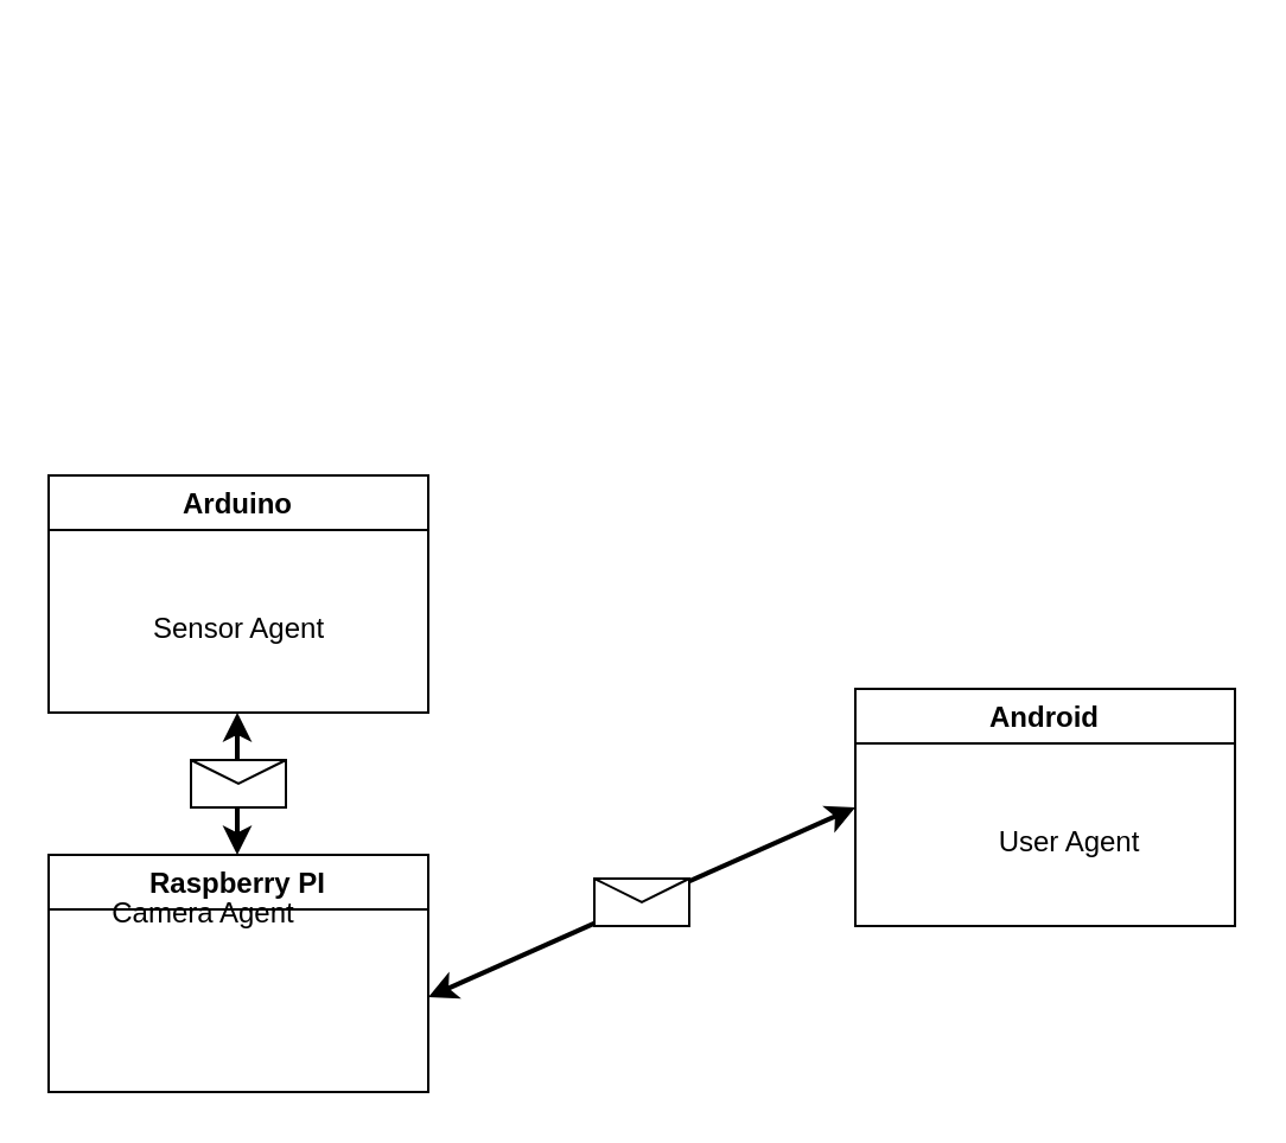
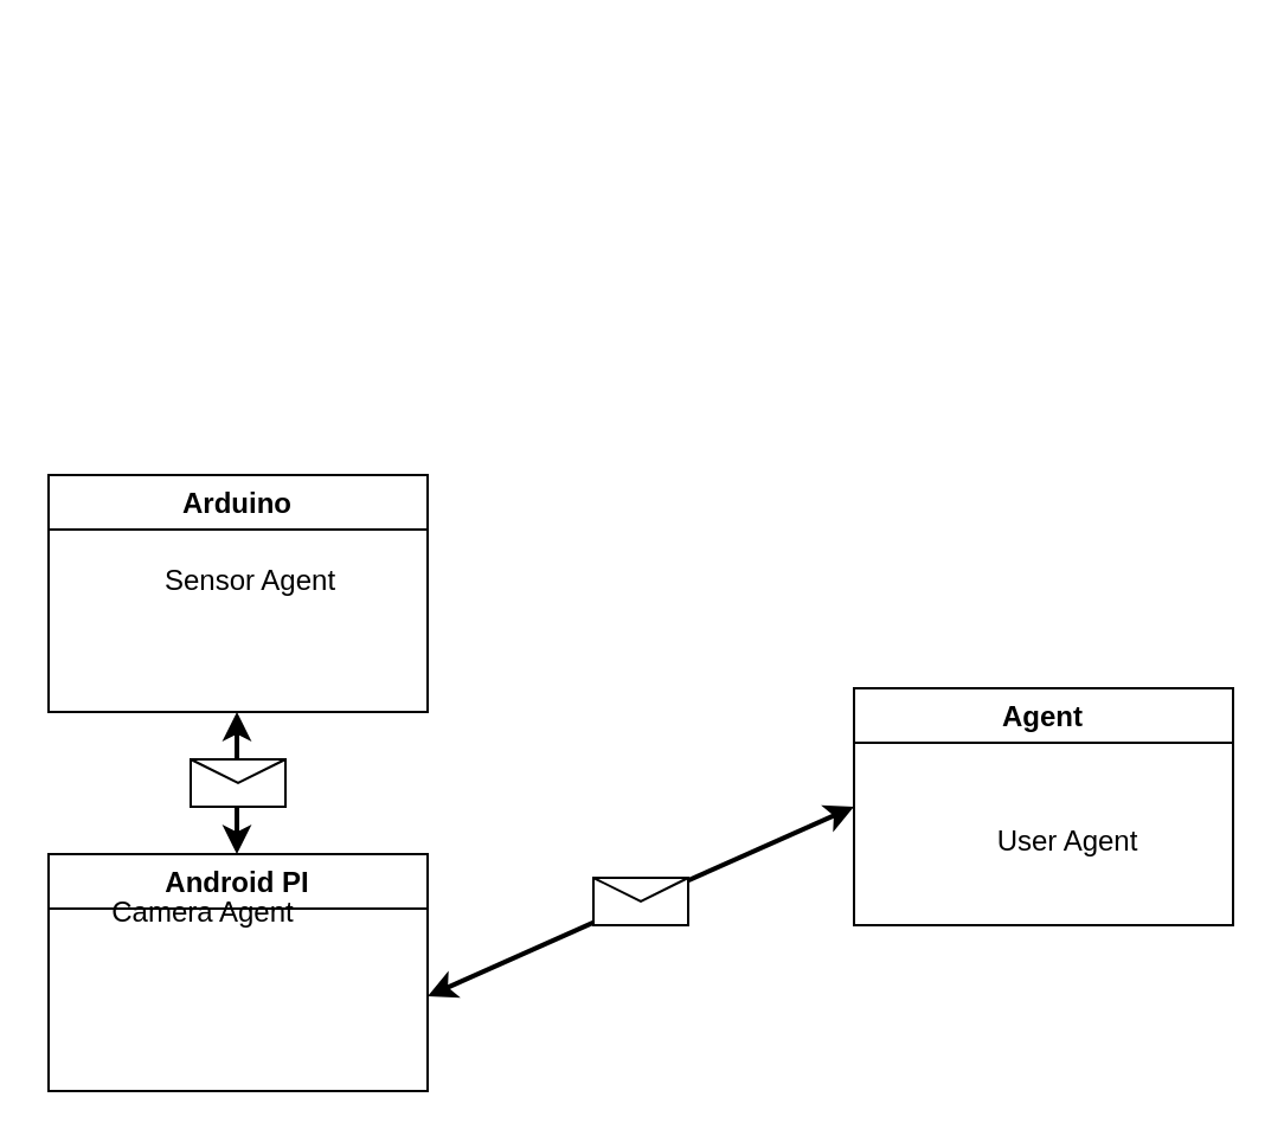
- <mxCell id="3" value="Sensor Agent" style="text;html=1;align=center;verticalAlign=middle;resizable=0;points=[];autosize=1;strokeColor=none;fillColor=none;" vertex="1" parent="2"><mxGeometry x="30" y="50" width="100" height="30" as="geometry" /></mxCell>
+ <mxCell id="3" value="Sensor Agent" style="text;html=1;align=center;verticalAlign=middle;resizable=0;points=[];autosize=1;strokeColor=none;fillColor=none;" vertex="1" parent="2"><mxGeometry x="35" y="30" width="100" height="30" as="geometry" /></mxCell>
- <mxCell id="6" value="Android" style="swimlane;" vertex="1" parent="1"><mxGeometry x="360" y="290" width="160" height="100" as="geometry" /></mxCell>
+ <mxCell id="6" value="Agent" style="swimlane;" vertex="1" parent="1"><mxGeometry x="360" y="290" width="160" height="100" as="geometry" /></mxCell>
- <mxCell id="4" value="Raspberry PI" style="swimlane;" vertex="1" parent="1"><mxGeometry x="20" y="360" width="160" height="100" as="geometry" /></mxCell>
+ <mxCell id="4" value="Android PI" style="swimlane;" vertex="1" parent="1"><mxGeometry x="20" y="360" width="160" height="100" as="geometry" /></mxCell>
